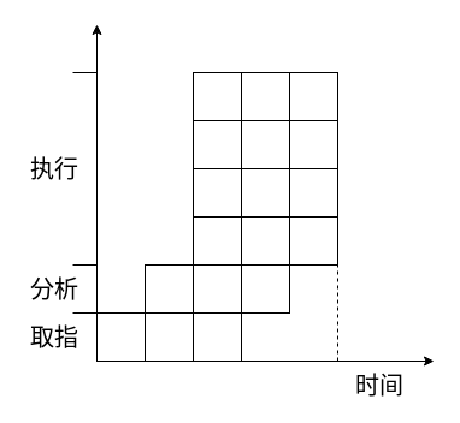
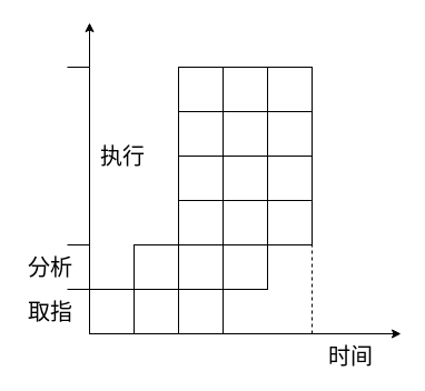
- <mxCell id="6" value="执行" style="text;html=1;strokeColor=none;fillColor=none;align=center;verticalAlign=middle;whiteSpace=wrap;rounded=0;fontSize=20;" vertex="1" parent="1"><mxGeometry x="20" y="130" width="50" height="20" as="geometry" /></mxCell>
+ <mxCell id="6" value="执行" style="text;html=1;strokeColor=none;fillColor=none;align=center;verticalAlign=middle;whiteSpace=wrap;rounded=0;fontSize=20;" vertex="1" parent="1"><mxGeometry x="85" y="130" width="50" height="20" as="geometry" /></mxCell>
